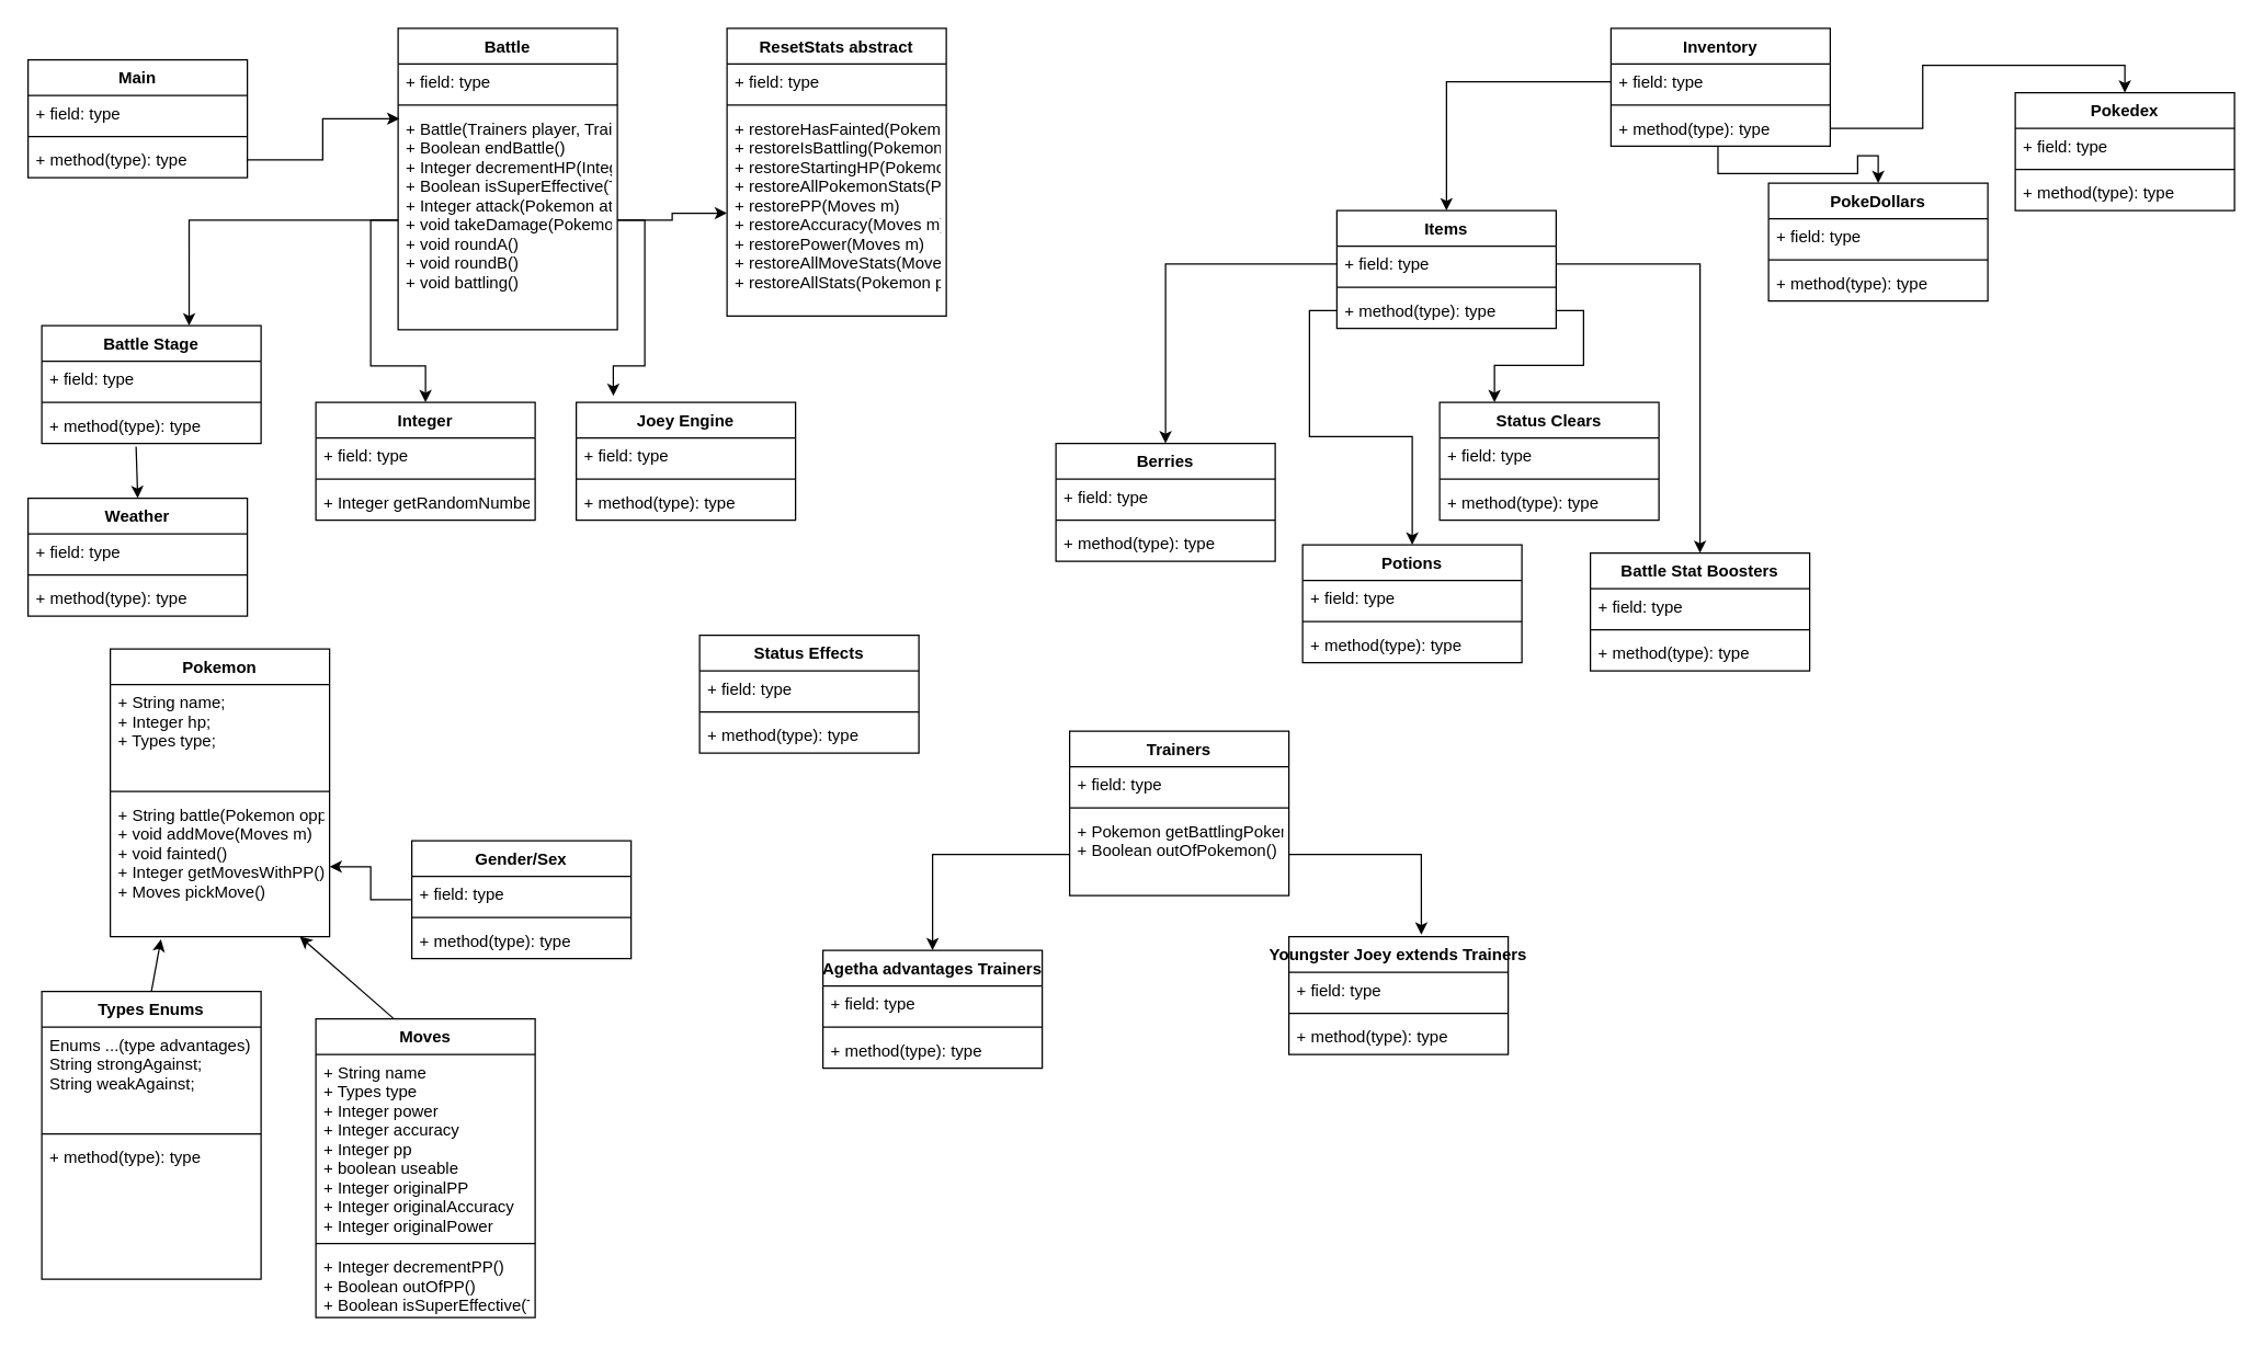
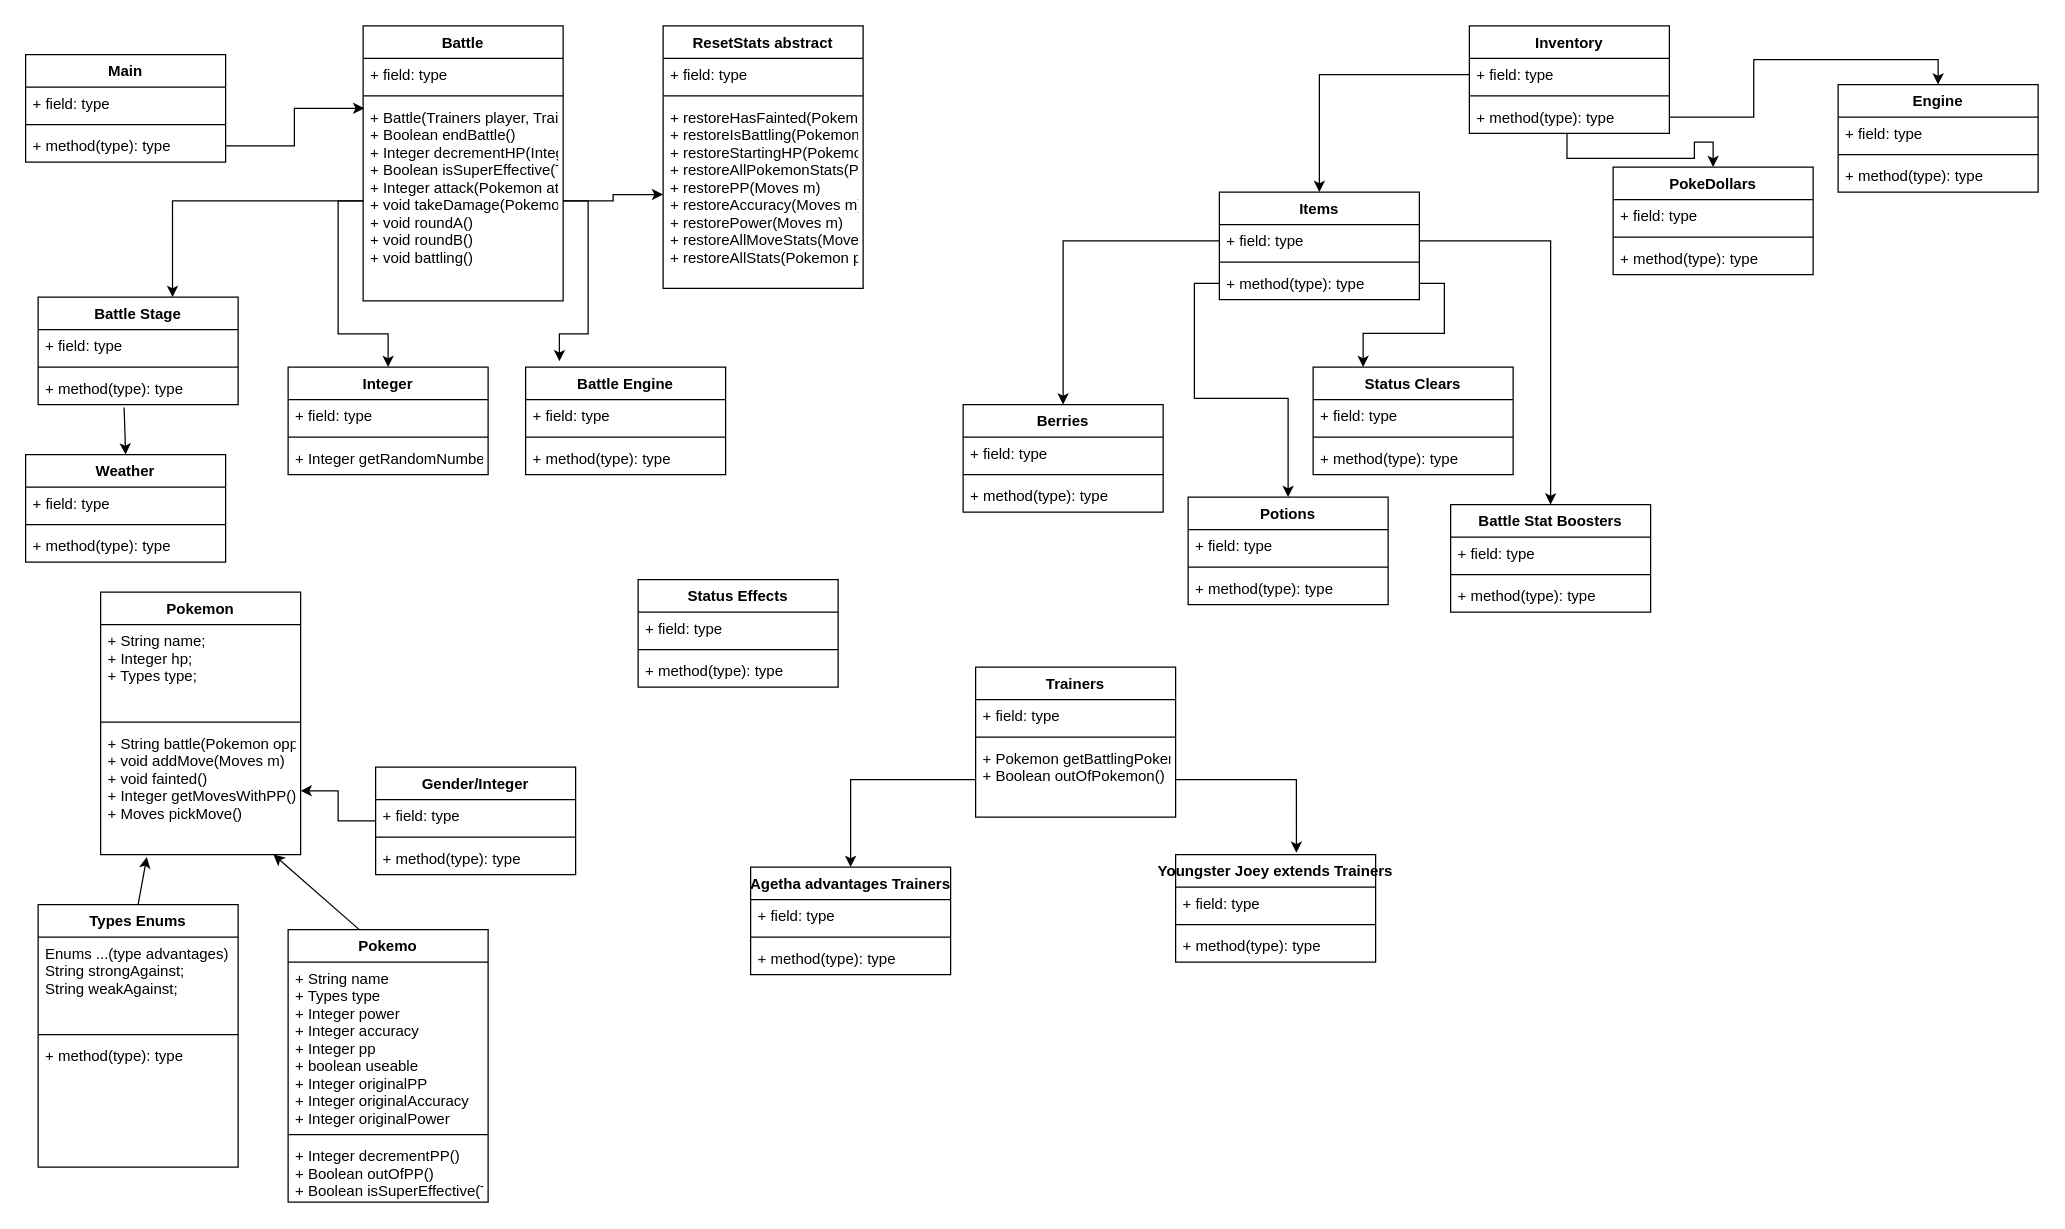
- <mxCell id="24" value="Pokedex" style="swimlane;fontStyle=1;align=center;verticalAlign=top;childLayout=stackLayout;horizontal=1;startSize=26;horizontalStack=0;resizeParent=1;resizeParentMax=0;resizeLast=0;collapsible=1;marginBottom=0;" parent="1" vertex="1"><mxGeometry x="1470" y="67" width="160" height="86" as="geometry" /></mxCell>
+ <mxCell id="24" value="Engine" style="swimlane;fontStyle=1;align=center;verticalAlign=top;childLayout=stackLayout;horizontal=1;startSize=26;horizontalStack=0;resizeParent=1;resizeParentMax=0;resizeLast=0;collapsible=1;marginBottom=0;" parent="1" vertex="1"><mxGeometry x="1470" y="67" width="160" height="86" as="geometry" /></mxCell>
- <mxCell id="63" value="Joey Engine" style="swimlane;fontStyle=1;align=center;verticalAlign=top;childLayout=stackLayout;horizontal=1;startSize=26;horizontalStack=0;resizeParent=1;resizeParentMax=0;resizeLast=0;collapsible=1;marginBottom=0;" parent="1" vertex="1"><mxGeometry x="420" y="293" width="160" height="86" as="geometry" /></mxCell>
+ <mxCell id="63" value="Battle Engine" style="swimlane;fontStyle=1;align=center;verticalAlign=top;childLayout=stackLayout;horizontal=1;startSize=26;horizontalStack=0;resizeParent=1;resizeParentMax=0;resizeLast=0;collapsible=1;marginBottom=0;" parent="1" vertex="1"><mxGeometry x="420" y="293" width="160" height="86" as="geometry" /></mxCell>
- <mxCell id="92" value="Gender/Sex" style="swimlane;fontStyle=1;align=center;verticalAlign=top;childLayout=stackLayout;horizontal=1;startSize=26;horizontalStack=0;resizeParent=1;resizeParentMax=0;resizeLast=0;collapsible=1;marginBottom=0;" parent="1" vertex="1"><mxGeometry x="300" y="613" width="160" height="86" as="geometry" /></mxCell>
+ <mxCell id="92" value="Gender/Integer" style="swimlane;fontStyle=1;align=center;verticalAlign=top;childLayout=stackLayout;horizontal=1;startSize=26;horizontalStack=0;resizeParent=1;resizeParentMax=0;resizeLast=0;collapsible=1;marginBottom=0;" parent="1" vertex="1"><mxGeometry x="300" y="613" width="160" height="86" as="geometry" /></mxCell>
- <mxCell id="88" value="Moves" style="swimlane;fontStyle=1;align=center;verticalAlign=top;childLayout=stackLayout;horizontal=1;startSize=26;horizontalStack=0;resizeParent=1;resizeParentMax=0;resizeLast=0;collapsible=1;marginBottom=0;" vertex="1" parent="1"><mxGeometry x="230" y="743" width="160" height="218" as="geometry" /></mxCell>
+ <mxCell id="88" value="Pokemo" style="swimlane;fontStyle=1;align=center;verticalAlign=top;childLayout=stackLayout;horizontal=1;startSize=26;horizontalStack=0;resizeParent=1;resizeParentMax=0;resizeLast=0;collapsible=1;marginBottom=0;" vertex="1" parent="1"><mxGeometry x="230" y="743" width="160" height="218" as="geometry" /></mxCell>
